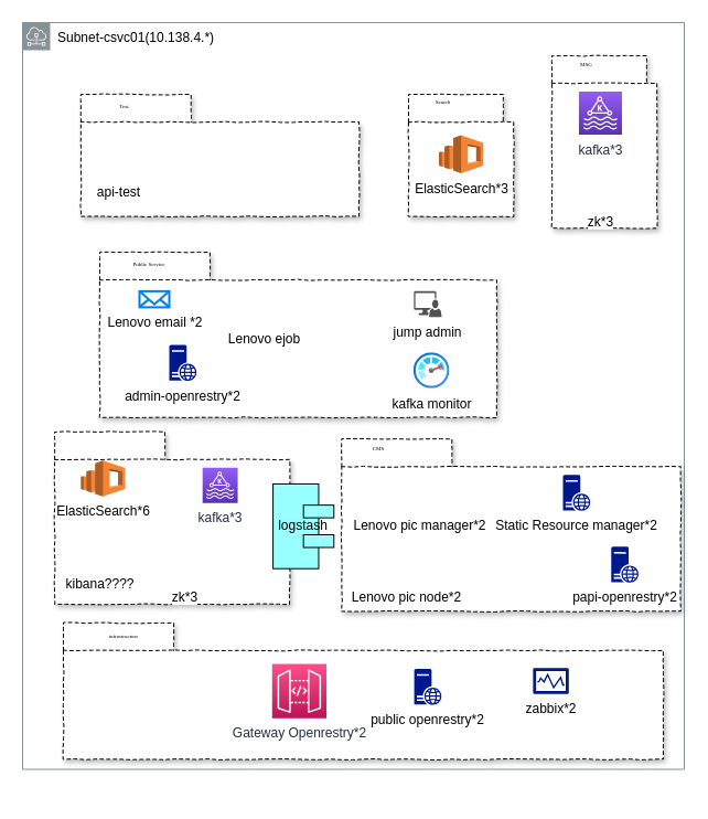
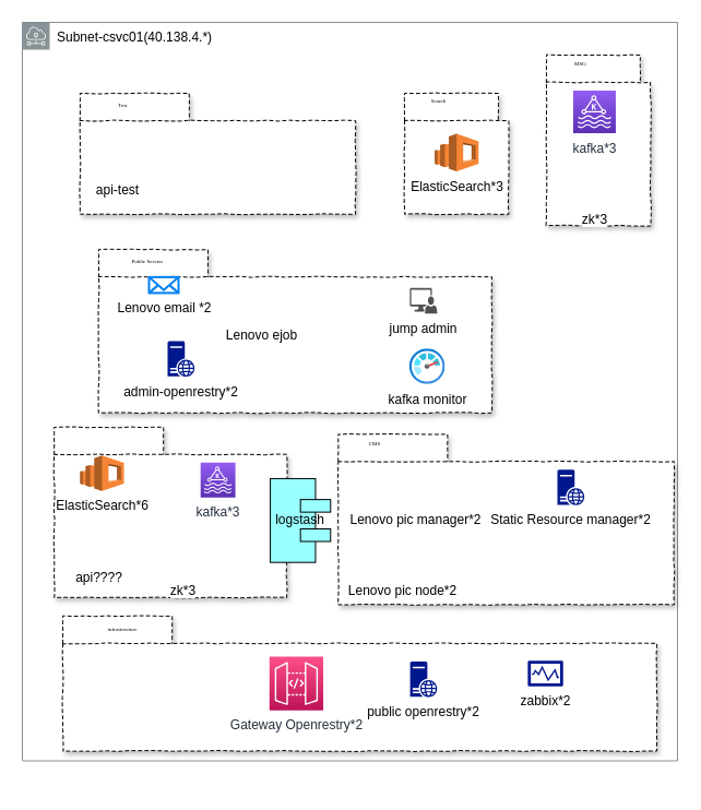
- <mxCell id="3" value="&lt;span style=&quot;color: rgb(0, 0, 0); text-align: center;&quot;&gt;Subnet-csvc01(10.138.4.*)&lt;/span&gt;" style="sketch=0;outlineConnect=0;gradientColor=none;html=1;whiteSpace=wrap;fontSize=12;fontStyle=0;shape=mxgraph.aws4.group;grIcon=mxgraph.aws4.group_subnet;strokeColor=#879196;fillColor=none;verticalAlign=top;align=left;spacingLeft=30;fontColor=#879196;dashed=0;" vertex="1" parent="2"><mxGeometry width="600" height="676.511" as="geometry" /></mxCell>
+ <mxCell id="3" value="&lt;span style=&quot;color: rgb(0, 0, 0); text-align: center;&quot;&gt;Subnet-csvc01(40.138.4.*)&lt;/span&gt;" style="sketch=0;outlineConnect=0;gradientColor=none;html=1;whiteSpace=wrap;fontSize=12;fontStyle=0;shape=mxgraph.aws4.group;grIcon=mxgraph.aws4.group_subnet;strokeColor=#879196;fillColor=none;verticalAlign=top;align=left;spacingLeft=30;fontColor=#879196;dashed=0;" vertex="1" parent="2"><mxGeometry width="600" height="676.511" as="geometry" /></mxCell>
- <mxCell id="41" value="Lenovo email *2" style="html=1;verticalLabelPosition=bottom;align=center;labelBackgroundColor=#ffffff;verticalAlign=top;strokeWidth=2;strokeColor=#0080F0;shadow=0;dashed=0;shape=mxgraph.ios7.icons.mail;" vertex="1" parent="38"><mxGeometry x="36" y="35.202" width="27" height="14.521" as="geometry" /></mxCell>
+ <mxCell id="41" value="Lenovo email *2" style="html=1;verticalLabelPosition=bottom;align=center;labelBackgroundColor=#ffffff;verticalAlign=top;strokeWidth=2;strokeColor=#0080F0;shadow=0;dashed=0;shape=mxgraph.ios7.icons.mail;" vertex="1" parent="38"><mxGeometry x="46" y="25.202" width="27" height="14.521" as="geometry" /></mxCell>
- <mxCell id="22" value="&lt;span style=&quot;background-color: rgb(255, 255, 255);&quot;&gt;papi-openrestry*2&lt;/span&gt;" style="sketch=0;aspect=fixed;pointerEvents=1;shadow=0;dashed=0;html=1;strokeColor=none;labelPosition=center;verticalLabelPosition=bottom;verticalAlign=top;align=center;fillColor=#00188D;shape=mxgraph.mscae.enterprise.web_server" vertex="1" parent="18"><mxGeometry x="244.415" y="97.574" width="24.719" height="32.525" as="geometry" /></mxCell>
- <mxCell id="8" value="kibana????" style="shape=image;html=1;verticalAlign=top;verticalLabelPosition=bottom;labelBackgroundColor=#ffffff;imageAspect=0;aspect=fixed;image=https://cdn2.iconfinder.com/data/icons/whcompare-servers-web-hosting/50/staging-site-128.png" vertex="1" parent="5"><mxGeometry x="24.442" y="91.394" width="32.525" height="32.525" as="geometry" /></mxCell>
+ <mxCell id="8" value="api????" style="shape=image;html=1;verticalAlign=top;verticalLabelPosition=bottom;labelBackgroundColor=#ffffff;imageAspect=0;aspect=fixed;image=https://cdn2.iconfinder.com/data/icons/whcompare-servers-web-hosting/50/staging-site-128.png" vertex="1" parent="5"><mxGeometry x="24.442" y="91.394" width="32.525" height="32.525" as="geometry" /></mxCell>
